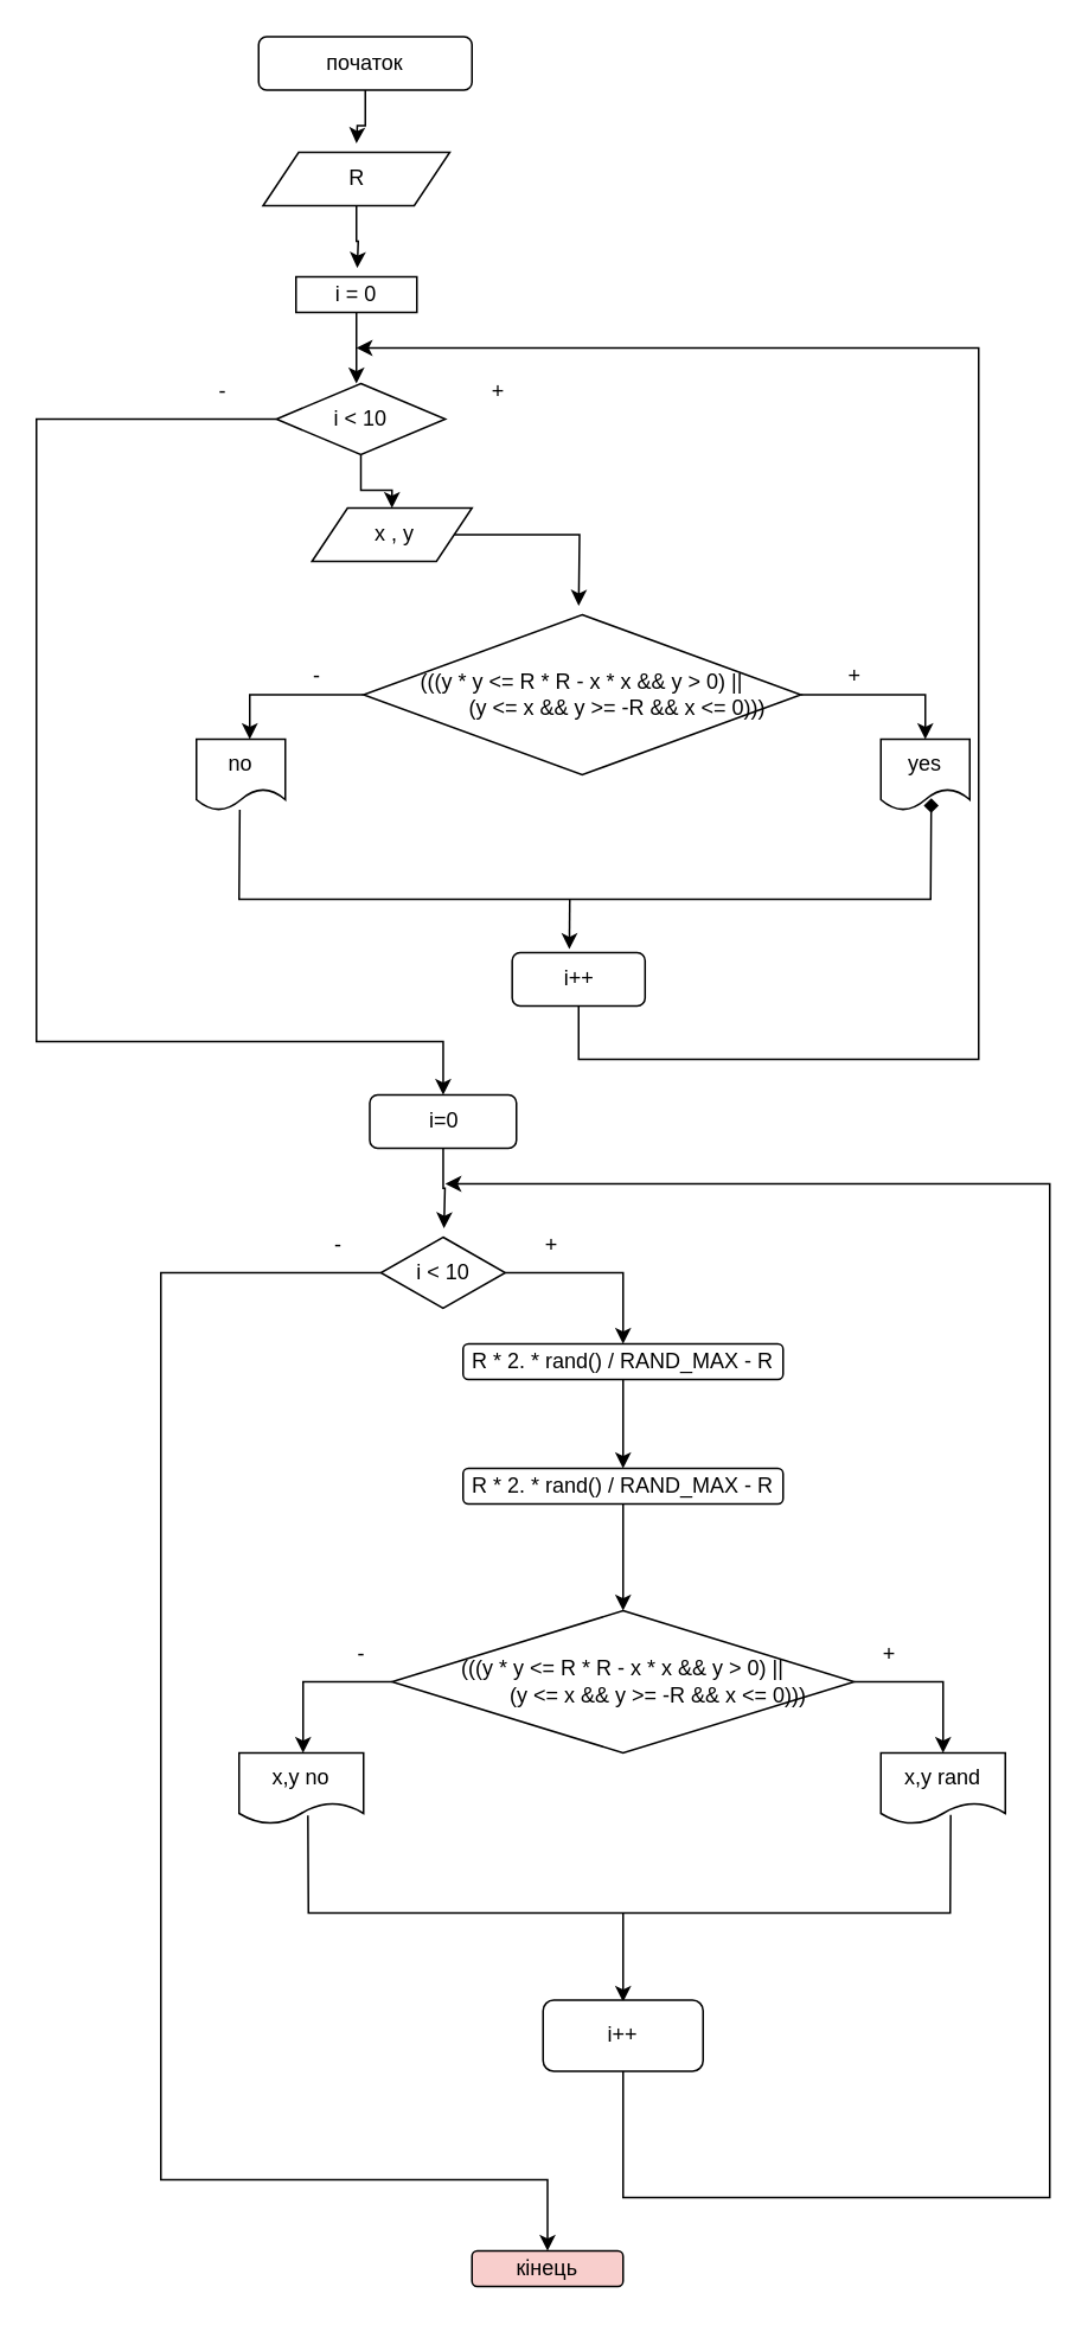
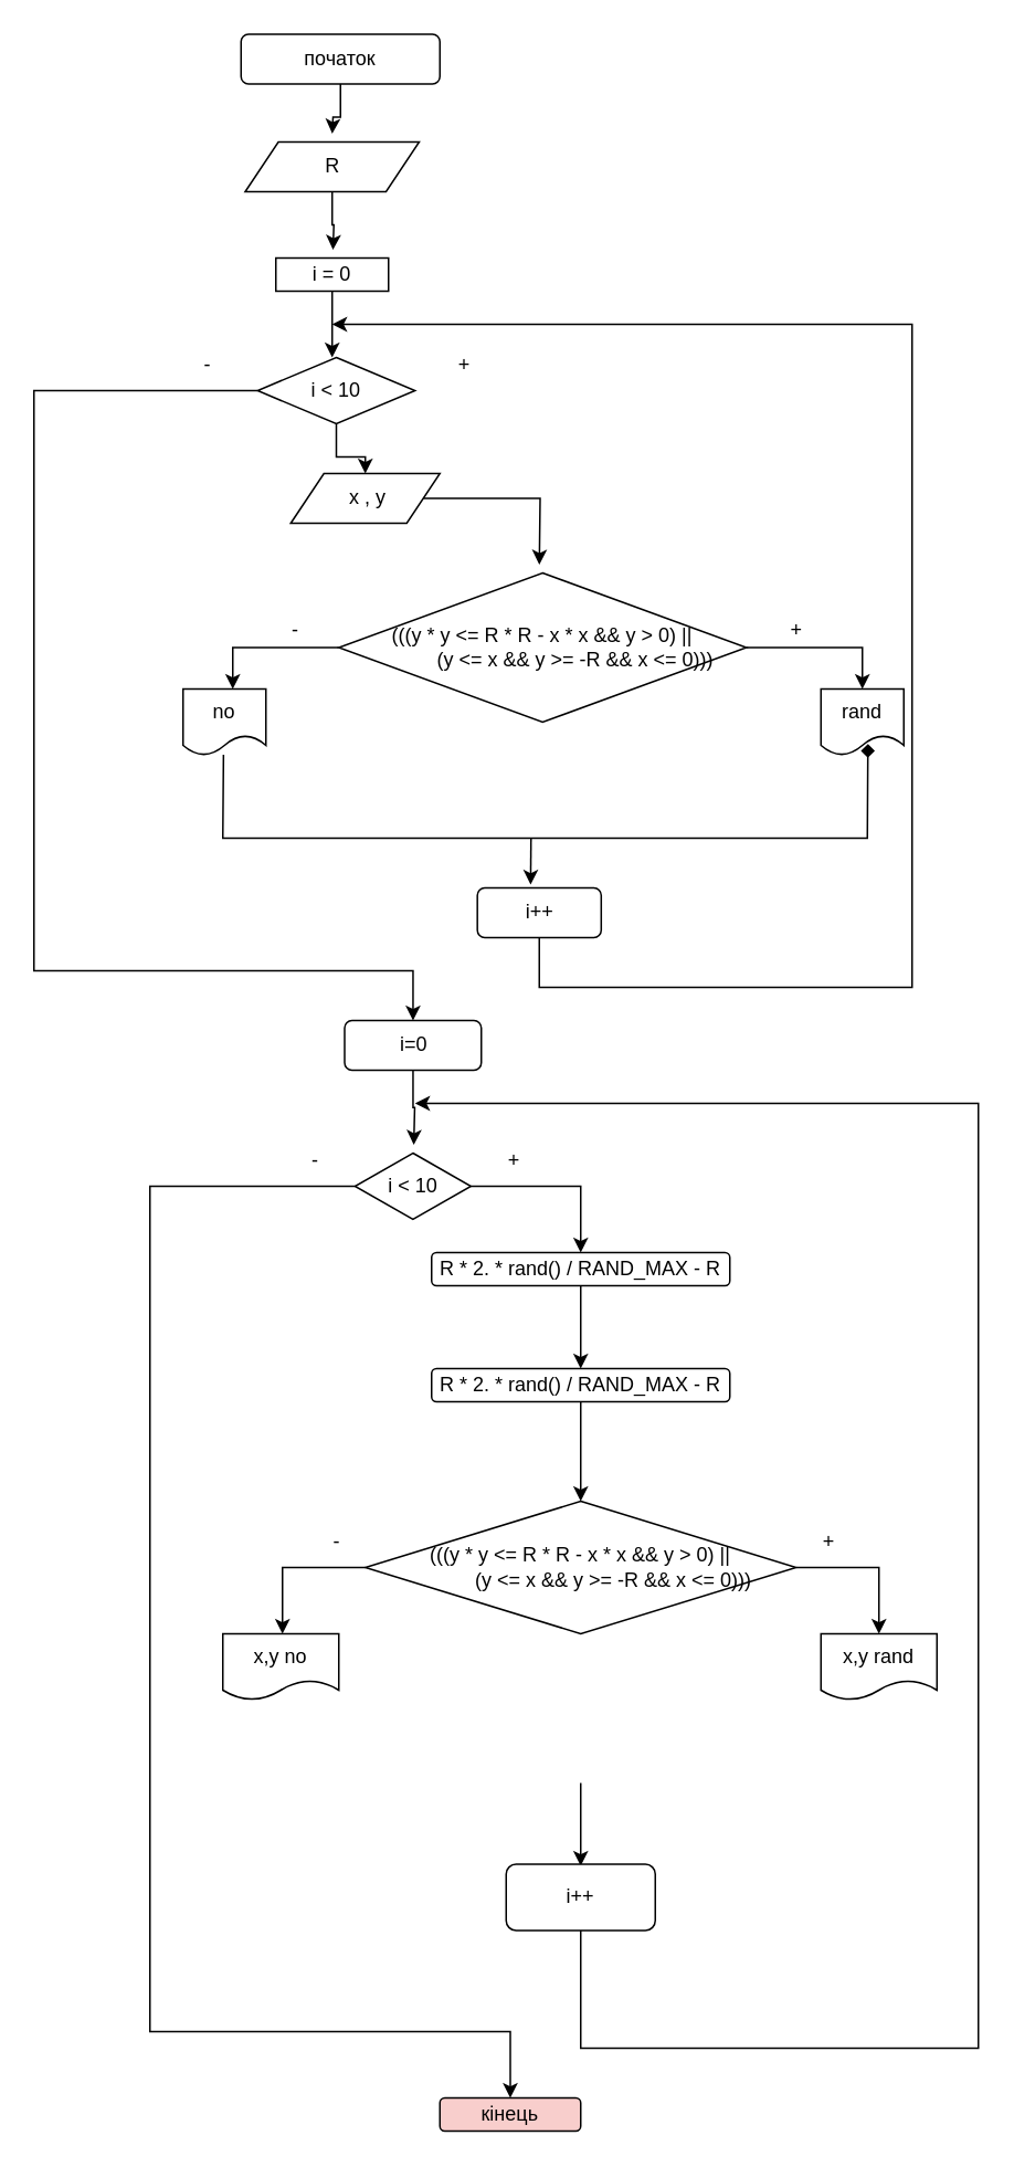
- <mxCell id="16" value="yes" style="shape=document;whiteSpace=wrap;html=1;boundedLbl=1;" parent="1" vertex="1"><mxGeometry x="495" y="415" width="50" height="40" as="geometry" /></mxCell>
+ <mxCell id="16" value="rand" style="shape=document;whiteSpace=wrap;html=1;boundedLbl=1;" parent="1" vertex="1"><mxGeometry x="495" y="415" width="50" height="40" as="geometry" /></mxCell>
- <mxCell id="42" value="" style="endArrow=none;html=1;rounded=0;exitX=0.553;exitY=0.881;exitDx=0;exitDy=0;exitPerimeter=0;entryX=0.561;entryY=0.87;entryDx=0;entryDy=0;entryPerimeter=0;" parent="1" source="41" target="40" edge="1"><mxGeometry width="50" height="50" relative="1" as="geometry"><mxPoint x="380" y="1055" as="sourcePoint" /><mxPoint x="430" y="1005" as="targetPoint" /><Array as="points"><mxPoint x="173" y="1075" /><mxPoint x="534" y="1075" /></Array></mxGeometry></mxCell>
